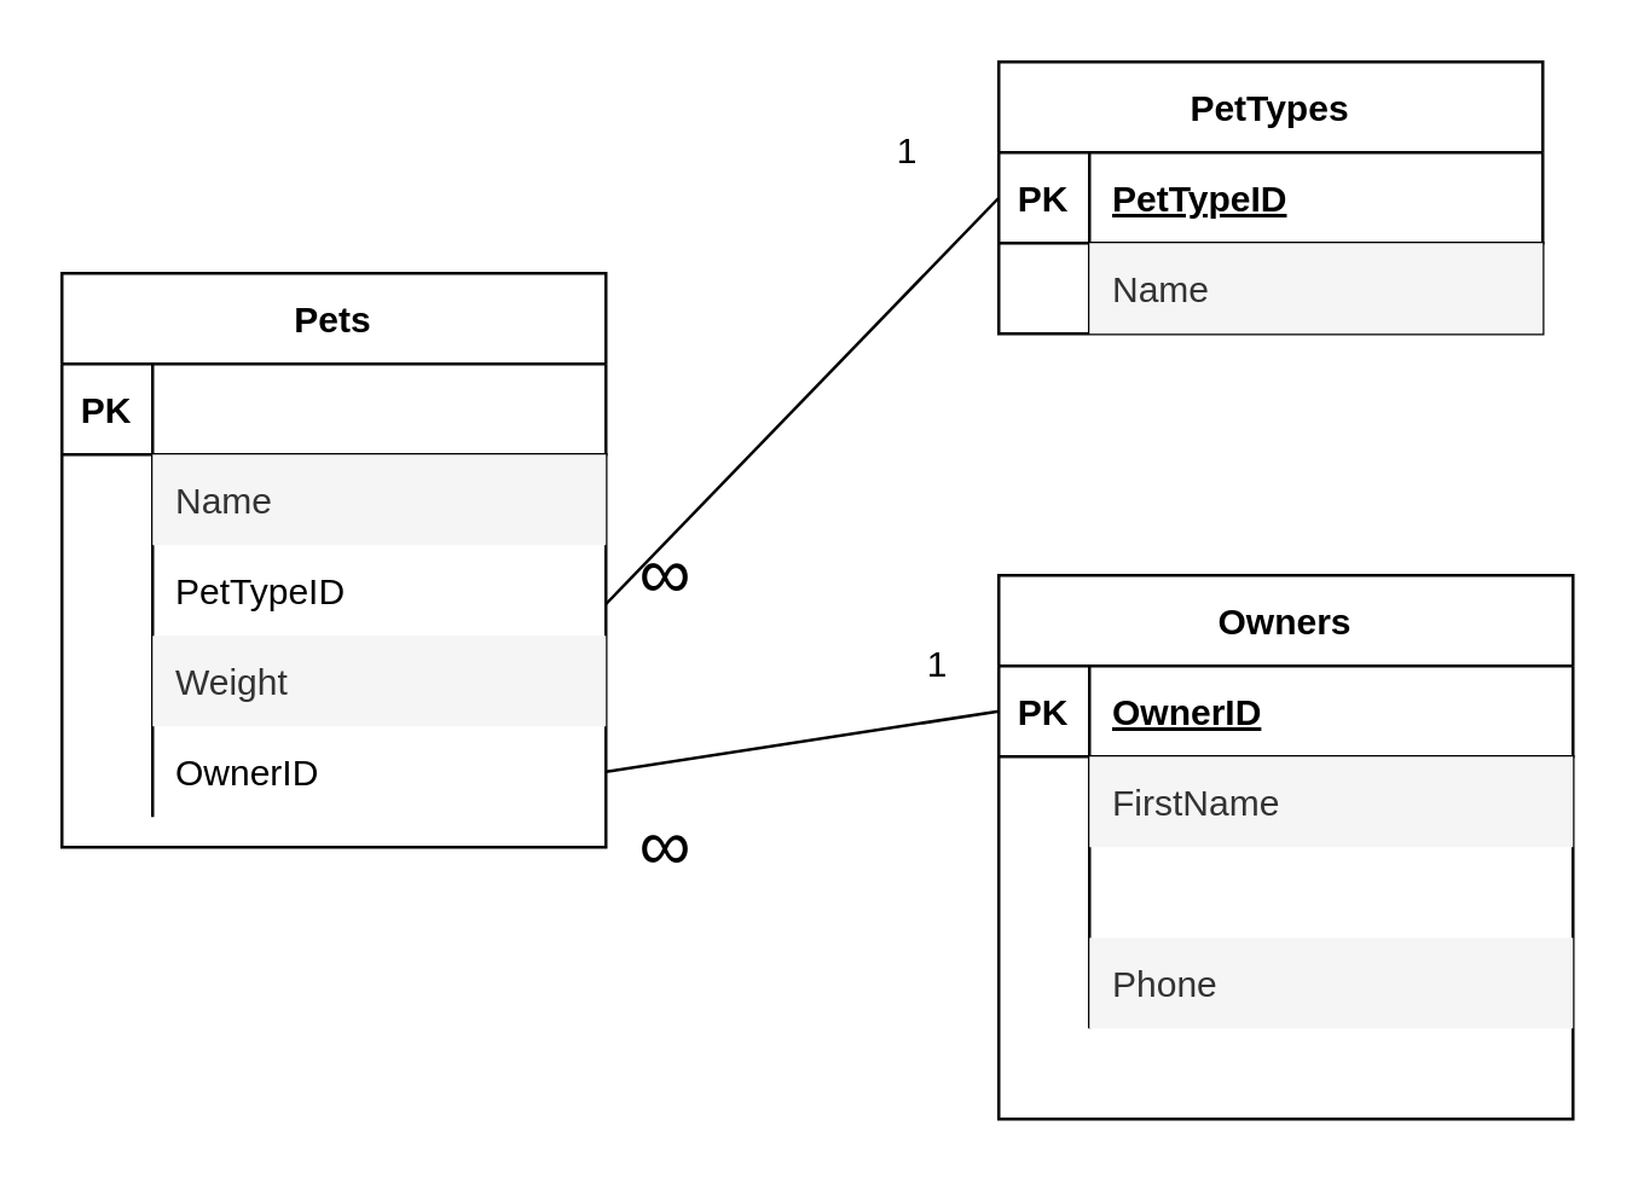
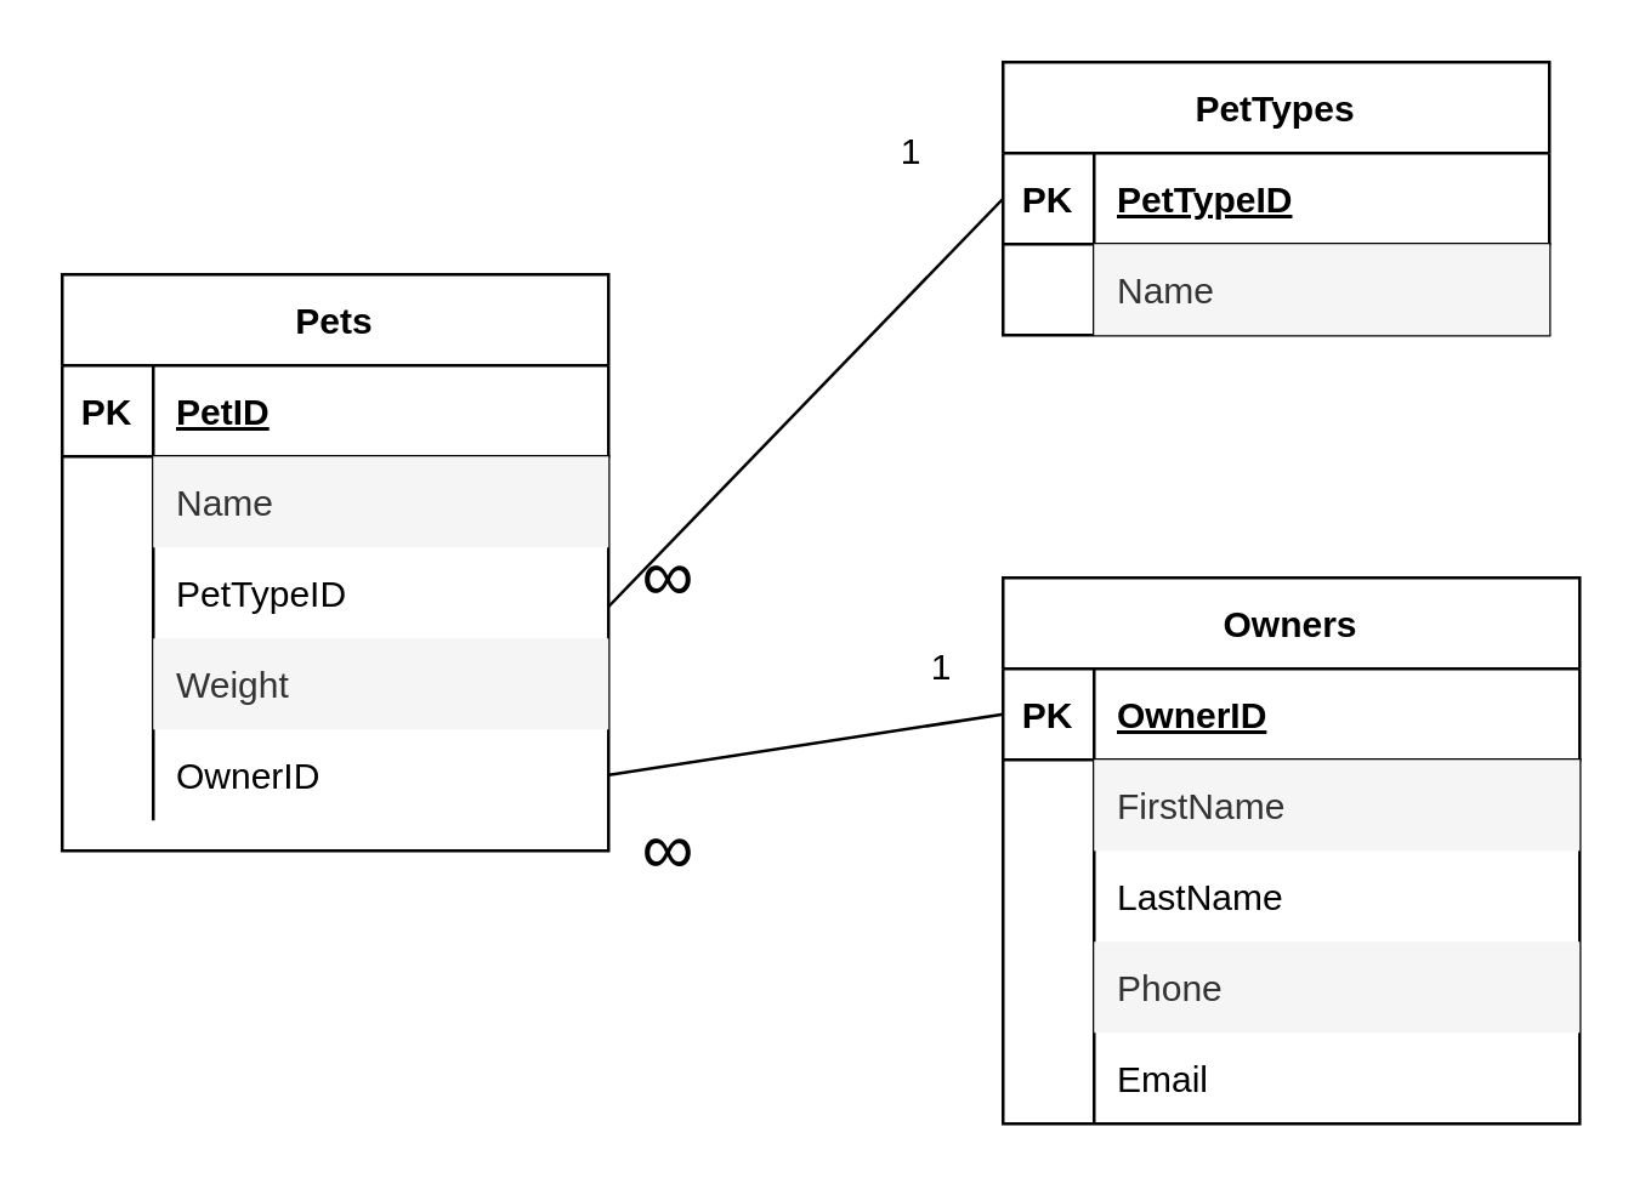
+ <mxCell id="5" value="PetID" style="shape=partialRectangle;connectable=0;fillColor=none;top=0;left=0;bottom=0;right=0;align=left;spacingLeft=6;fontStyle=5;overflow=hidden;" vertex="1" parent="3"><mxGeometry x="30" width="150" height="30" as="geometry" /></mxCell>
+ <mxCell id="34" value="LastName" style="shape=partialRectangle;connectable=0;fillColor=none;top=0;left=0;bottom=0;right=0;align=left;spacingLeft=6;overflow=hidden;" vertex="1" parent="32"><mxGeometry x="30" width="160" height="30" as="geometry" /></mxCell>
+ <mxCell id="40" value="Email" style="shape=partialRectangle;connectable=0;fillColor=none;top=0;left=0;bottom=0;right=0;align=left;spacingLeft=6;overflow=hidden;" vertex="1" parent="38"><mxGeometry x="30" width="160" height="30" as="geometry" /></mxCell>
